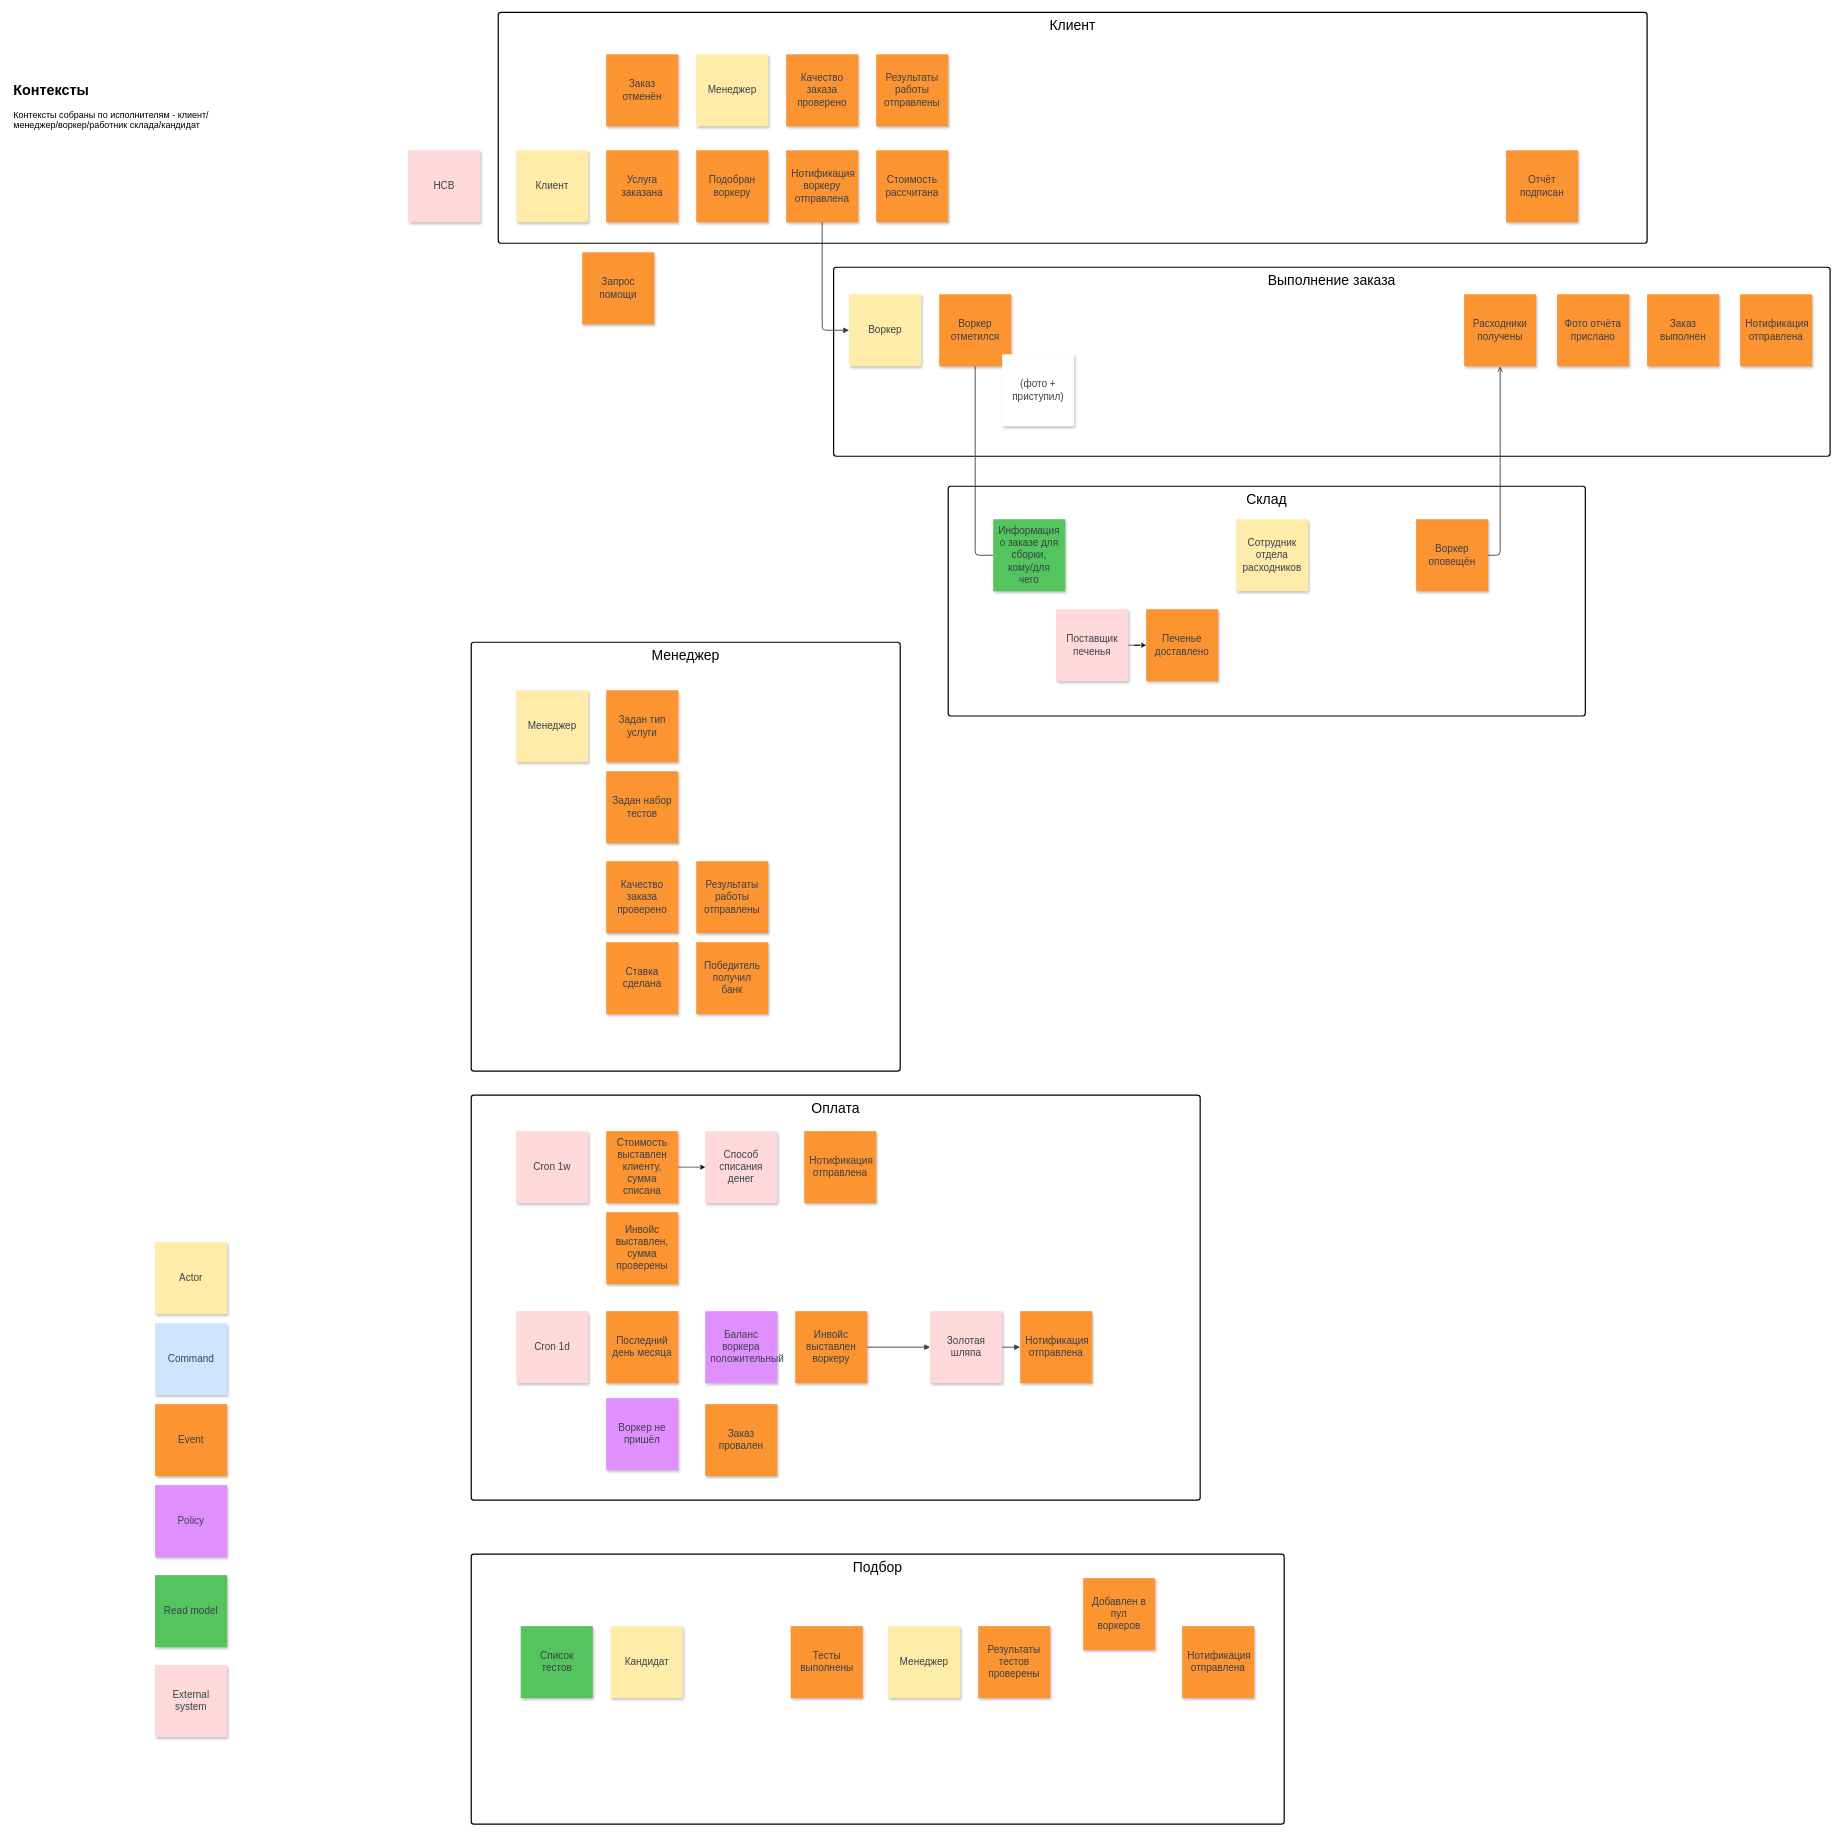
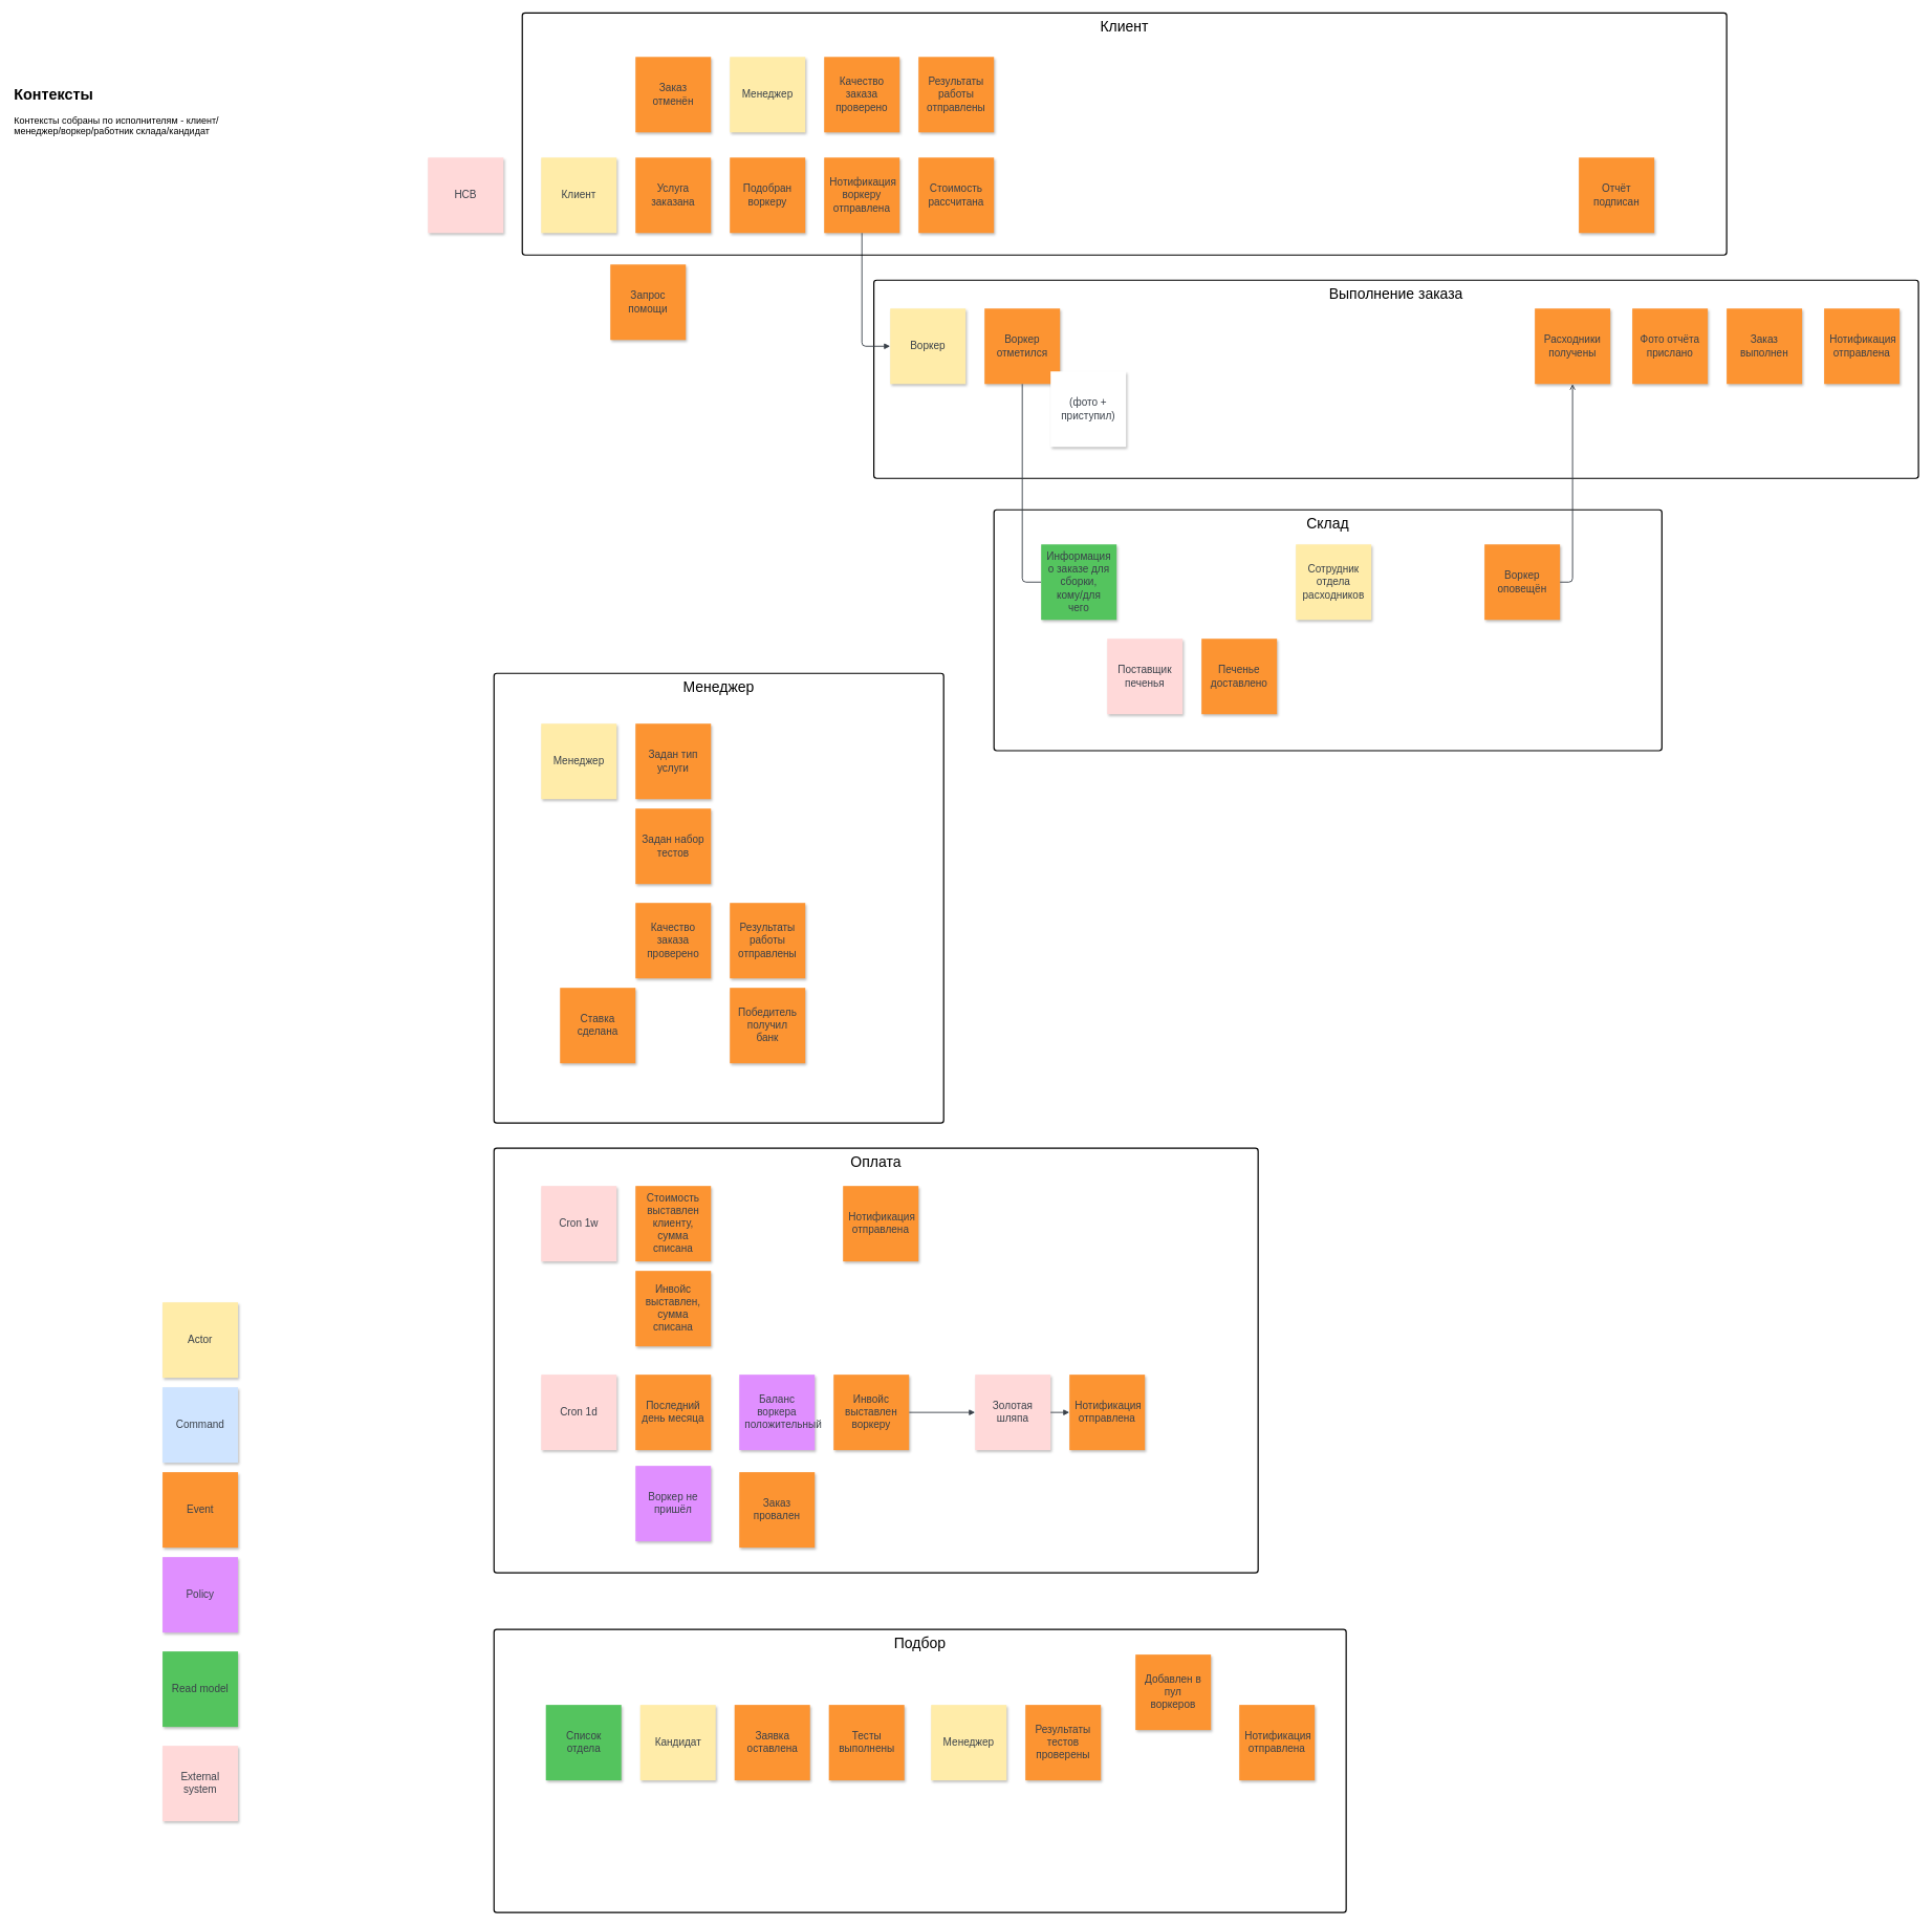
- <mxCell id="56" style="edgeStyle=orthogonalEdgeStyle;rounded=0;orthogonalLoop=1;jettySize=auto;html=1;" edge="1" parent="1" source="57" target="61"><mxGeometry relative="1" as="geometry" /></mxCell>
- <mxCell id="48" value="Ставка сделана" style="html=1;overflow=block;blockSpacing=1;whiteSpace=wrap;shadow=1;fontSize=16.7;fontColor=#3a414a;spacing=9;strokeColor=none;strokeOpacity=100;fillOpacity=100;fillColor=#fc9432;strokeWidth=0;lucidId=gyOMnxQ1Iphz;" parent="1" vertex="1"><mxGeometry x="1010" y="1570" width="120" height="120" as="geometry" /></mxCell>
+ <mxCell id="48" value="Ставка сделана" style="html=1;overflow=block;blockSpacing=1;whiteSpace=wrap;shadow=1;fontSize=16.7;fontColor=#3a414a;spacing=9;strokeColor=none;strokeOpacity=100;fillOpacity=100;fillColor=#fc9432;strokeWidth=0;lucidId=gyOMnxQ1Iphz;" parent="1" vertex="1"><mxGeometry x="890" y="1570" width="120" height="120" as="geometry" /></mxCell>
- <mxCell id="18" style="edgeStyle=orthogonalEdgeStyle;rounded=0;orthogonalLoop=1;jettySize=auto;html=1;" edge="1" parent="1" source="19" target="26"><mxGeometry relative="1" as="geometry" /></mxCell>
- <mxCell id="26" value="Способ списания денег" style="html=1;overflow=block;blockSpacing=1;whiteSpace=wrap;shadow=1;fontSize=16.7;fontColor=#3a414a;spacing=9;strokeColor=none;strokeOpacity=100;fillOpacity=100;fillColor=#ffd9d9;strokeWidth=0;lucidId=vVOM_5~CS0Ev;" parent="1" vertex="1"><mxGeometry x="1175" y="1885" width="120" height="120" as="geometry" /></mxCell>
- <mxCell id="21" value="Инвойс выставлен, сумма проверены" style="html=1;overflow=block;blockSpacing=1;whiteSpace=wrap;shadow=1;fontSize=16.7;fontColor=#3a414a;spacing=9;strokeColor=none;strokeOpacity=100;fillOpacity=100;fillColor=#fc9432;strokeWidth=0;lucidId=GxOMS8AUzHYG;" parent="1" vertex="1"><mxGeometry x="1010" y="2020" width="120" height="120" as="geometry" /></mxCell>
+ <mxCell id="21" value="Инвойс выставлен, сумма списана" style="html=1;overflow=block;blockSpacing=1;whiteSpace=wrap;shadow=1;fontSize=16.7;fontColor=#3a414a;spacing=9;strokeColor=none;strokeOpacity=100;fillOpacity=100;fillColor=#fc9432;strokeWidth=0;lucidId=GxOMS8AUzHYG;" parent="1" vertex="1"><mxGeometry x="1010" y="2020" width="120" height="120" as="geometry" /></mxCell>
- <mxCell id="58" value="Список тестов" style="html=1;overflow=block;blockSpacing=1;whiteSpace=wrap;shadow=1;fontSize=16.7;fontColor=#3a414a;spacing=9;strokeColor=none;strokeOpacity=100;fillOpacity=100;fillColor=#54c45e;strokeWidth=0;lucidId=dnPMlttxr-Cw;" vertex="1" parent="1"><mxGeometry x="867.5" y="2710" width="120" height="120" as="geometry" /></mxCell>
+ <mxCell id="58" value="Список отдела" style="html=1;overflow=block;blockSpacing=1;whiteSpace=wrap;shadow=1;fontSize=16.7;fontColor=#3a414a;spacing=9;strokeColor=none;strokeOpacity=100;fillOpacity=100;fillColor=#54c45e;strokeWidth=0;lucidId=dnPMlttxr-Cw;" vertex="1" parent="1"><mxGeometry x="867.5" y="2710" width="120" height="120" as="geometry" /></mxCell>
+ <mxCell id="36" value="Заявка оставлена" style="html=1;overflow=block;blockSpacing=1;whiteSpace=wrap;shadow=1;fontSize=16.7;fontColor=#3a414a;spacing=9;strokeColor=none;strokeOpacity=100;fillOpacity=100;fillColor=#fc9432;strokeWidth=0;lucidId=CrOMI7UI~UgM;" parent="1" vertex="1"><mxGeometry x="1167.5" y="2710" width="120" height="120" as="geometry" /></mxCell>
